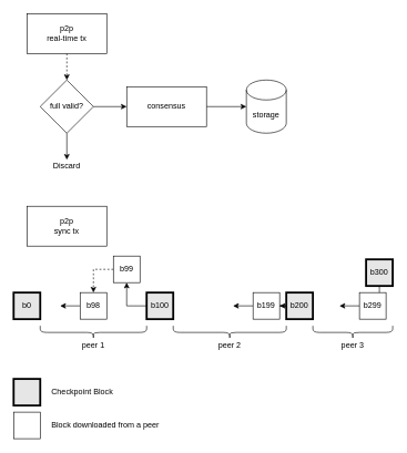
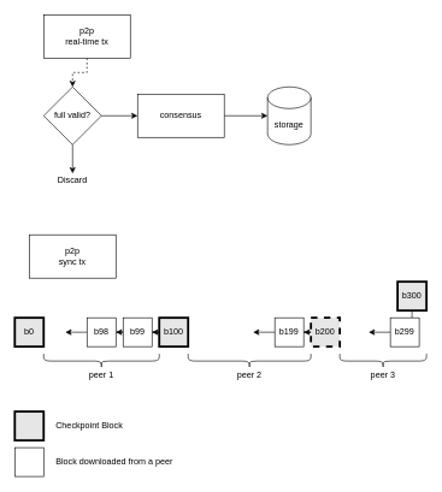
- <mxCell id="3" value="p2p&lt;br&gt;real-time tx" style="rounded=0;whiteSpace=wrap;html=1;" parent="1" vertex="1"><mxGeometry x="40" y="20" width="120" height="60" as="geometry" /></mxCell>
+ <mxCell id="3" value="p2p&lt;br&gt;real-time tx" style="rounded=0;whiteSpace=wrap;html=1;" parent="1" vertex="1"><mxGeometry x="60" y="20" width="120" height="60" as="geometry" /></mxCell>
- <mxCell id="11" value="p2p&lt;br&gt;sync tx" style="rounded=0;whiteSpace=wrap;html=1;" parent="1" vertex="1"><mxGeometry x="40" y="310" width="120" height="60" as="geometry" /></mxCell>
+ <mxCell id="11" value="p2p&lt;br&gt;sync tx" style="rounded=0;whiteSpace=wrap;html=1;" parent="1" vertex="1"><mxGeometry x="40" y="325" width="120" height="60" as="geometry" /></mxCell>
- <mxCell id="26" value="b99" style="whiteSpace=wrap;html=1;aspect=fixed;fontStyle=0" parent="1" vertex="1"><mxGeometry x="170" y="385" width="40" height="40" as="geometry" /></mxCell>
+ <mxCell id="26" value="b99" style="whiteSpace=wrap;html=1;aspect=fixed;fontStyle=0" parent="1" vertex="1"><mxGeometry x="170" y="440" width="40" height="40" as="geometry" /></mxCell>
- <mxCell id="16" value="b200" style="whiteSpace=wrap;html=1;aspect=fixed;fontStyle=0;strokeWidth=3;fillColor=#E6E6E6;" parent="1" vertex="1"><mxGeometry x="430" y="440" width="40" height="40" as="geometry" /></mxCell>
+ <mxCell id="16" value="b200" style="whiteSpace=wrap;html=1;aspect=fixed;fontStyle=0;strokeWidth=3;fillColor=#E6E6E6;dashed=1;" parent="1" vertex="1"><mxGeometry x="430" y="440" width="40" height="40" as="geometry" /></mxCell>
